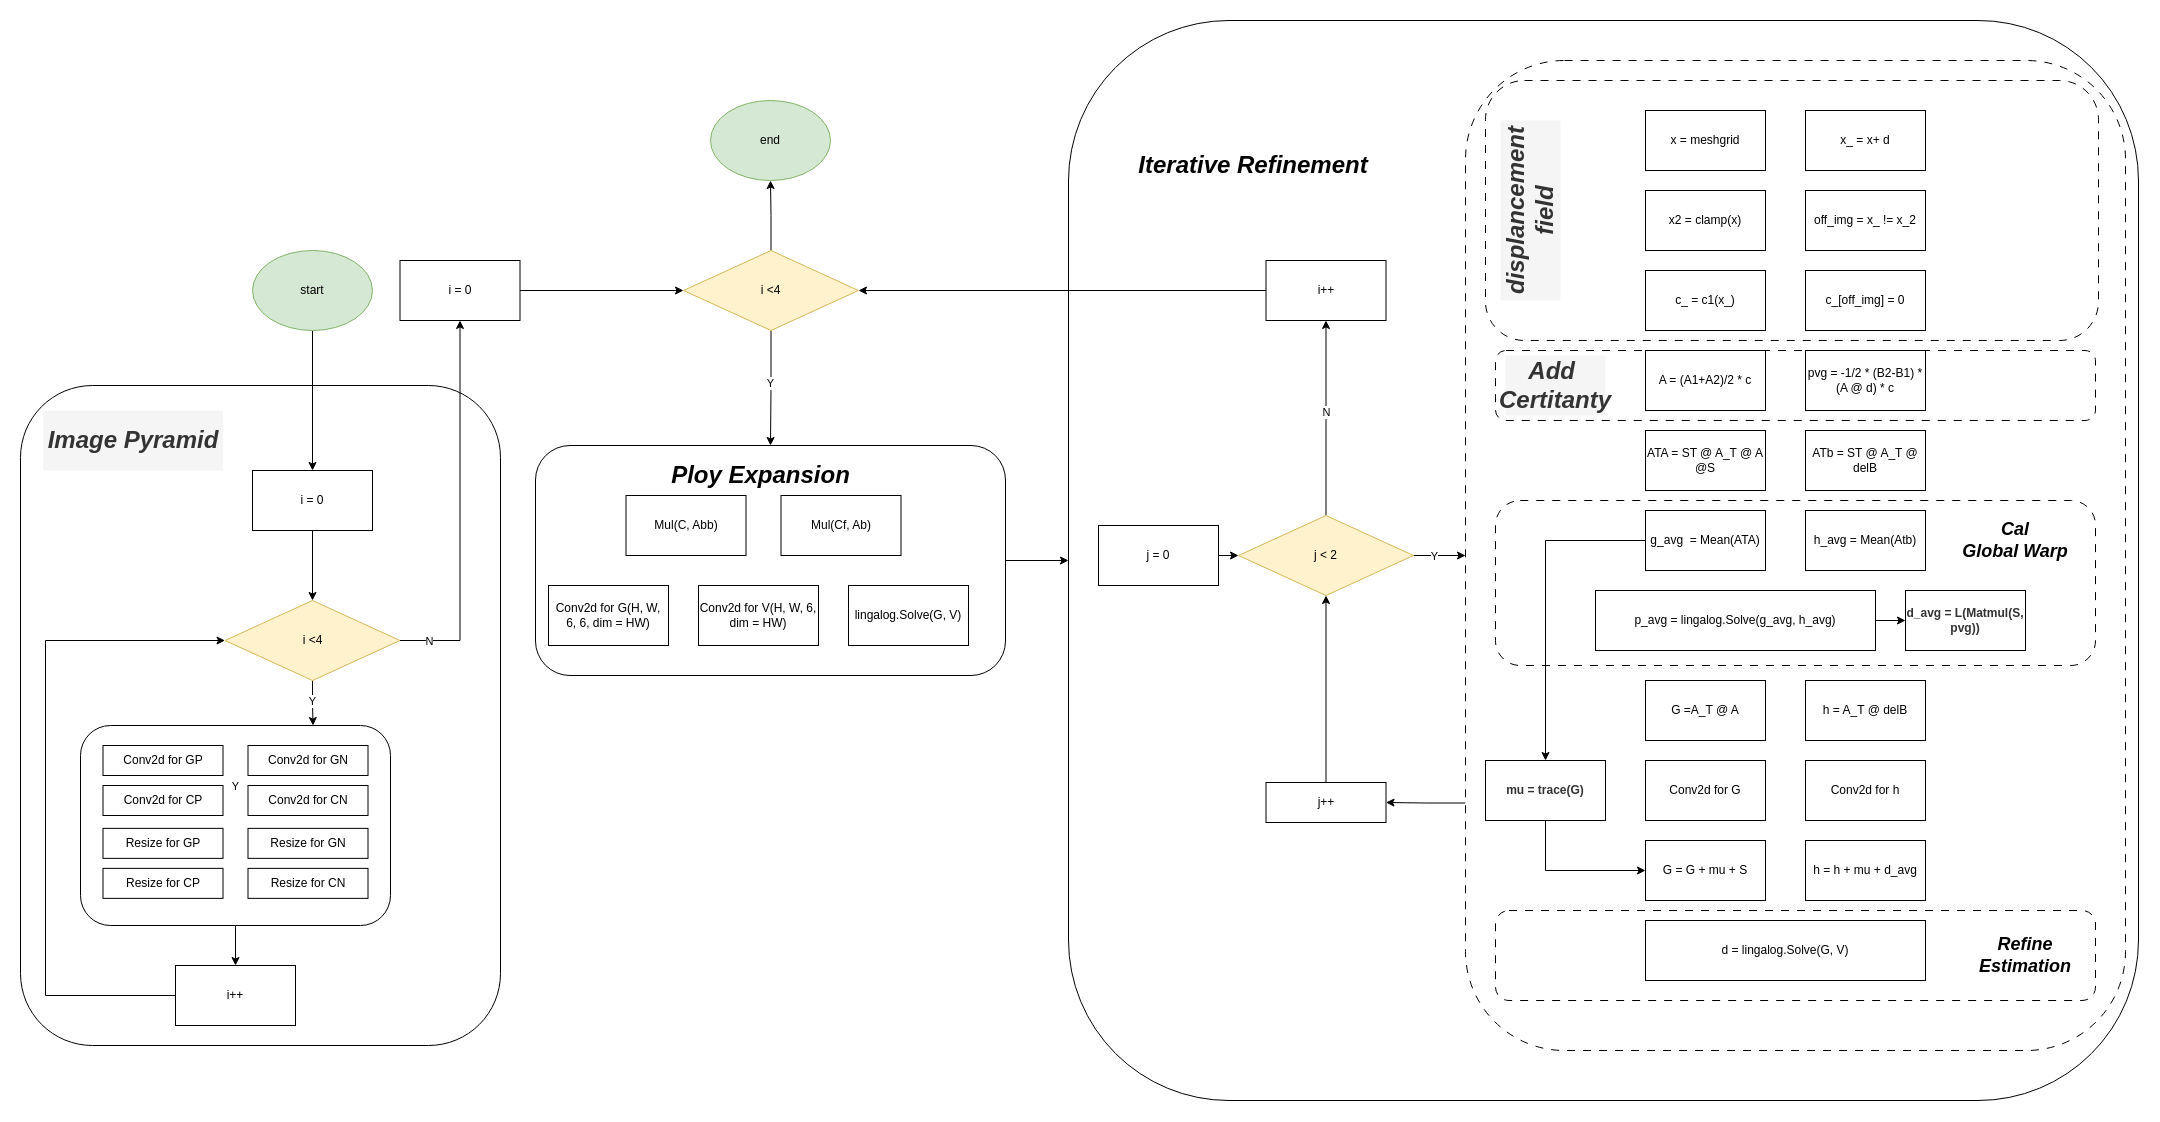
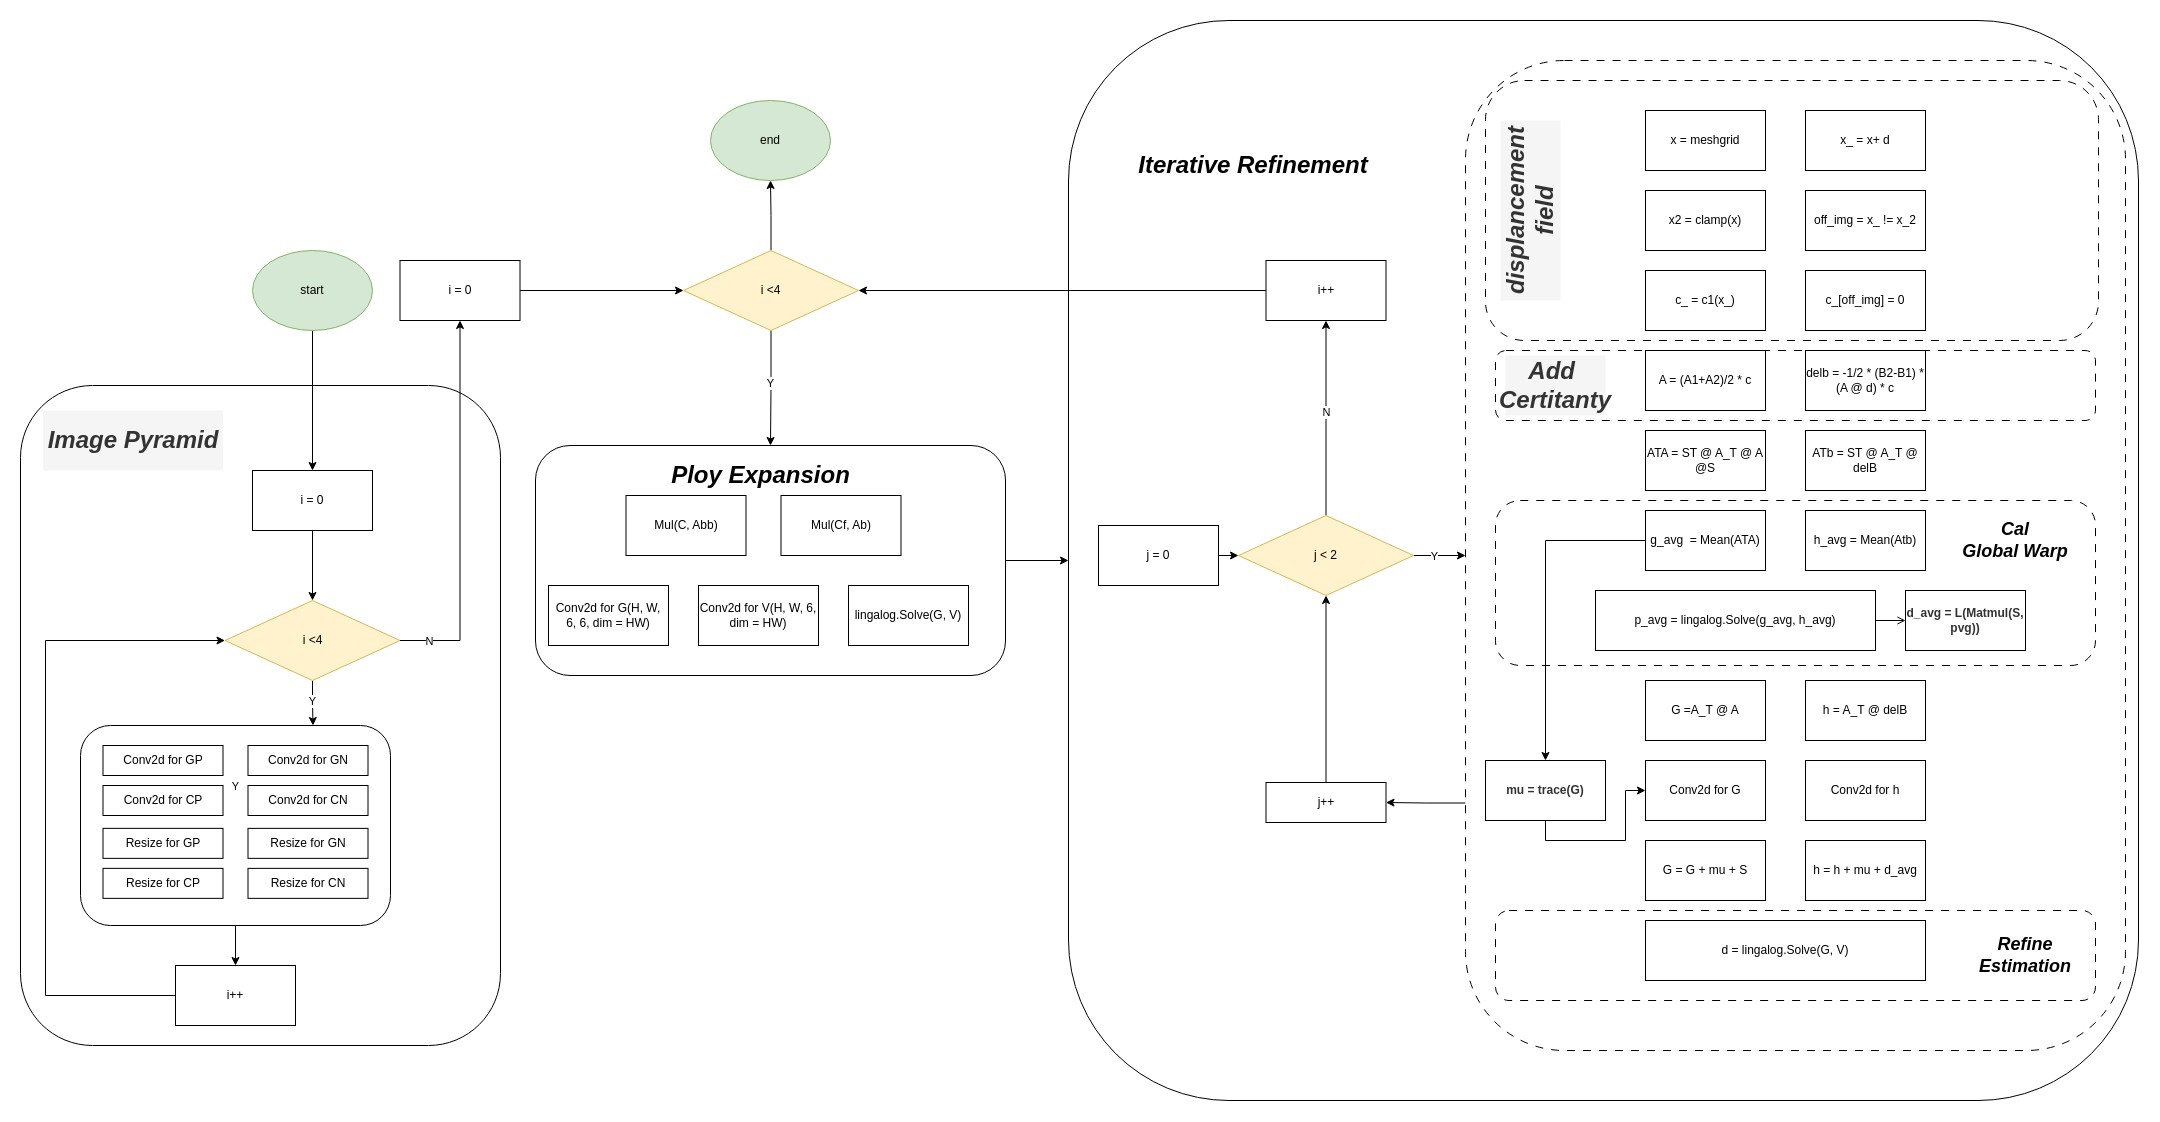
- <mxCell id="31" value="pvg = -1/2 * (B2-B1) * (A @ d) * c" style="rounded=0;whiteSpace=wrap;html=1;strokeColor=default;align=center;verticalAlign=middle;fontFamily=Helvetica;fontSize=12;fontColor=default;fillColor=default;" parent="1" vertex="1"><mxGeometry x="1805" y="350" width="120" height="60" as="geometry" /></mxCell>
+ <mxCell id="31" value="delb = -1/2 * (B2-B1) * (A @ d) * c" style="rounded=0;whiteSpace=wrap;html=1;strokeColor=default;align=center;verticalAlign=middle;fontFamily=Helvetica;fontSize=12;fontColor=default;fillColor=default;" parent="1" vertex="1"><mxGeometry x="1805" y="350" width="120" height="60" as="geometry" /></mxCell>
- <mxCell id="38" style="edgeStyle=orthogonalEdgeStyle;rounded=0;orthogonalLoop=1;jettySize=auto;html=1;exitX=1;exitY=0.5;exitDx=0;exitDy=0;entryX=0;entryY=0.5;entryDx=0;entryDy=0;" parent="1" source="39" target="50" edge="1"><mxGeometry relative="1" as="geometry" /></mxCell>
+ <mxCell id="38" style="edgeStyle=orthogonalEdgeStyle;rounded=0;orthogonalLoop=1;jettySize=auto;html=1;exitX=1;exitY=0.5;exitDx=0;exitDy=0;entryX=0;entryY=0.5;entryDx=0;entryDy=0;endArrow=open;" parent="1" source="39" target="50" edge="1"><mxGeometry relative="1" as="geometry" /></mxCell>
- <mxCell id="51" style="edgeStyle=orthogonalEdgeStyle;rounded=0;orthogonalLoop=1;jettySize=auto;html=1;exitX=0.5;exitY=1;exitDx=0;exitDy=0;entryX=0;entryY=0.5;entryDx=0;entryDy=0;" parent="1" source="52" target="47" edge="1"><mxGeometry relative="1" as="geometry" /></mxCell>
+ <mxCell id="51" style="edgeStyle=orthogonalEdgeStyle;rounded=0;orthogonalLoop=1;jettySize=auto;html=1;exitX=0.5;exitY=1;exitDx=0;exitDy=0;" parent="1" source="52" target="45" edge="1"><mxGeometry relative="1" as="geometry" /></mxCell>
